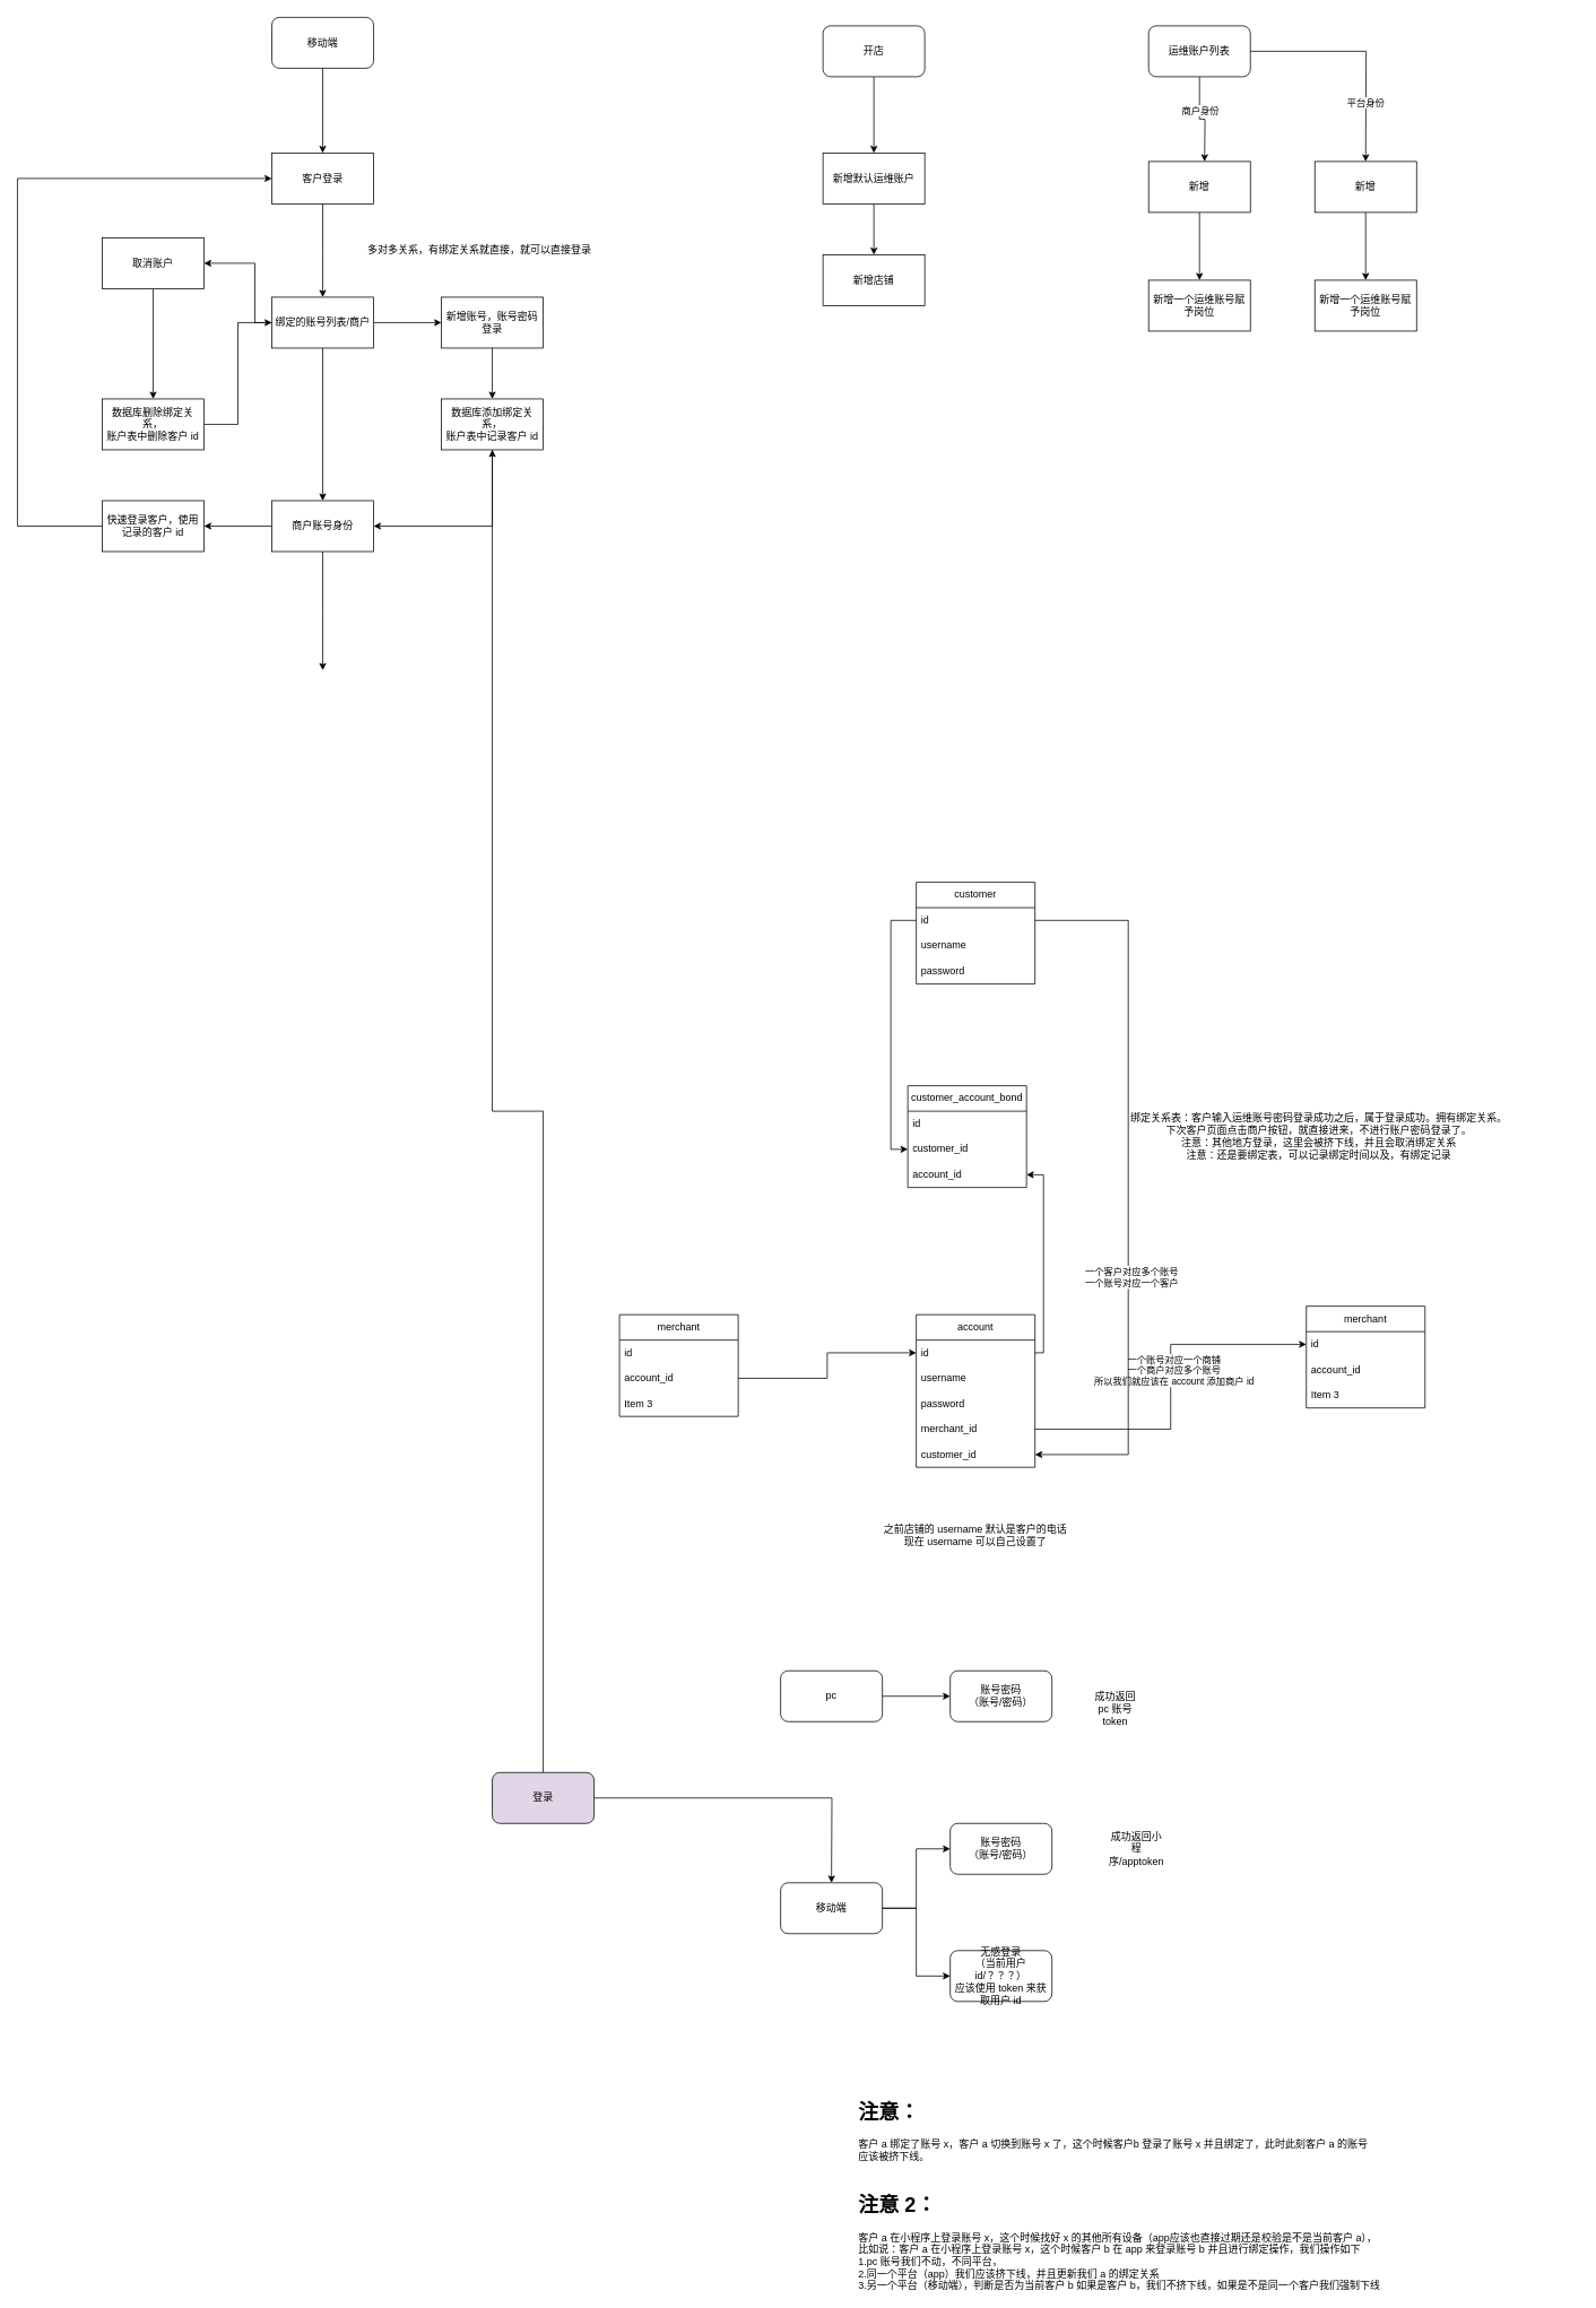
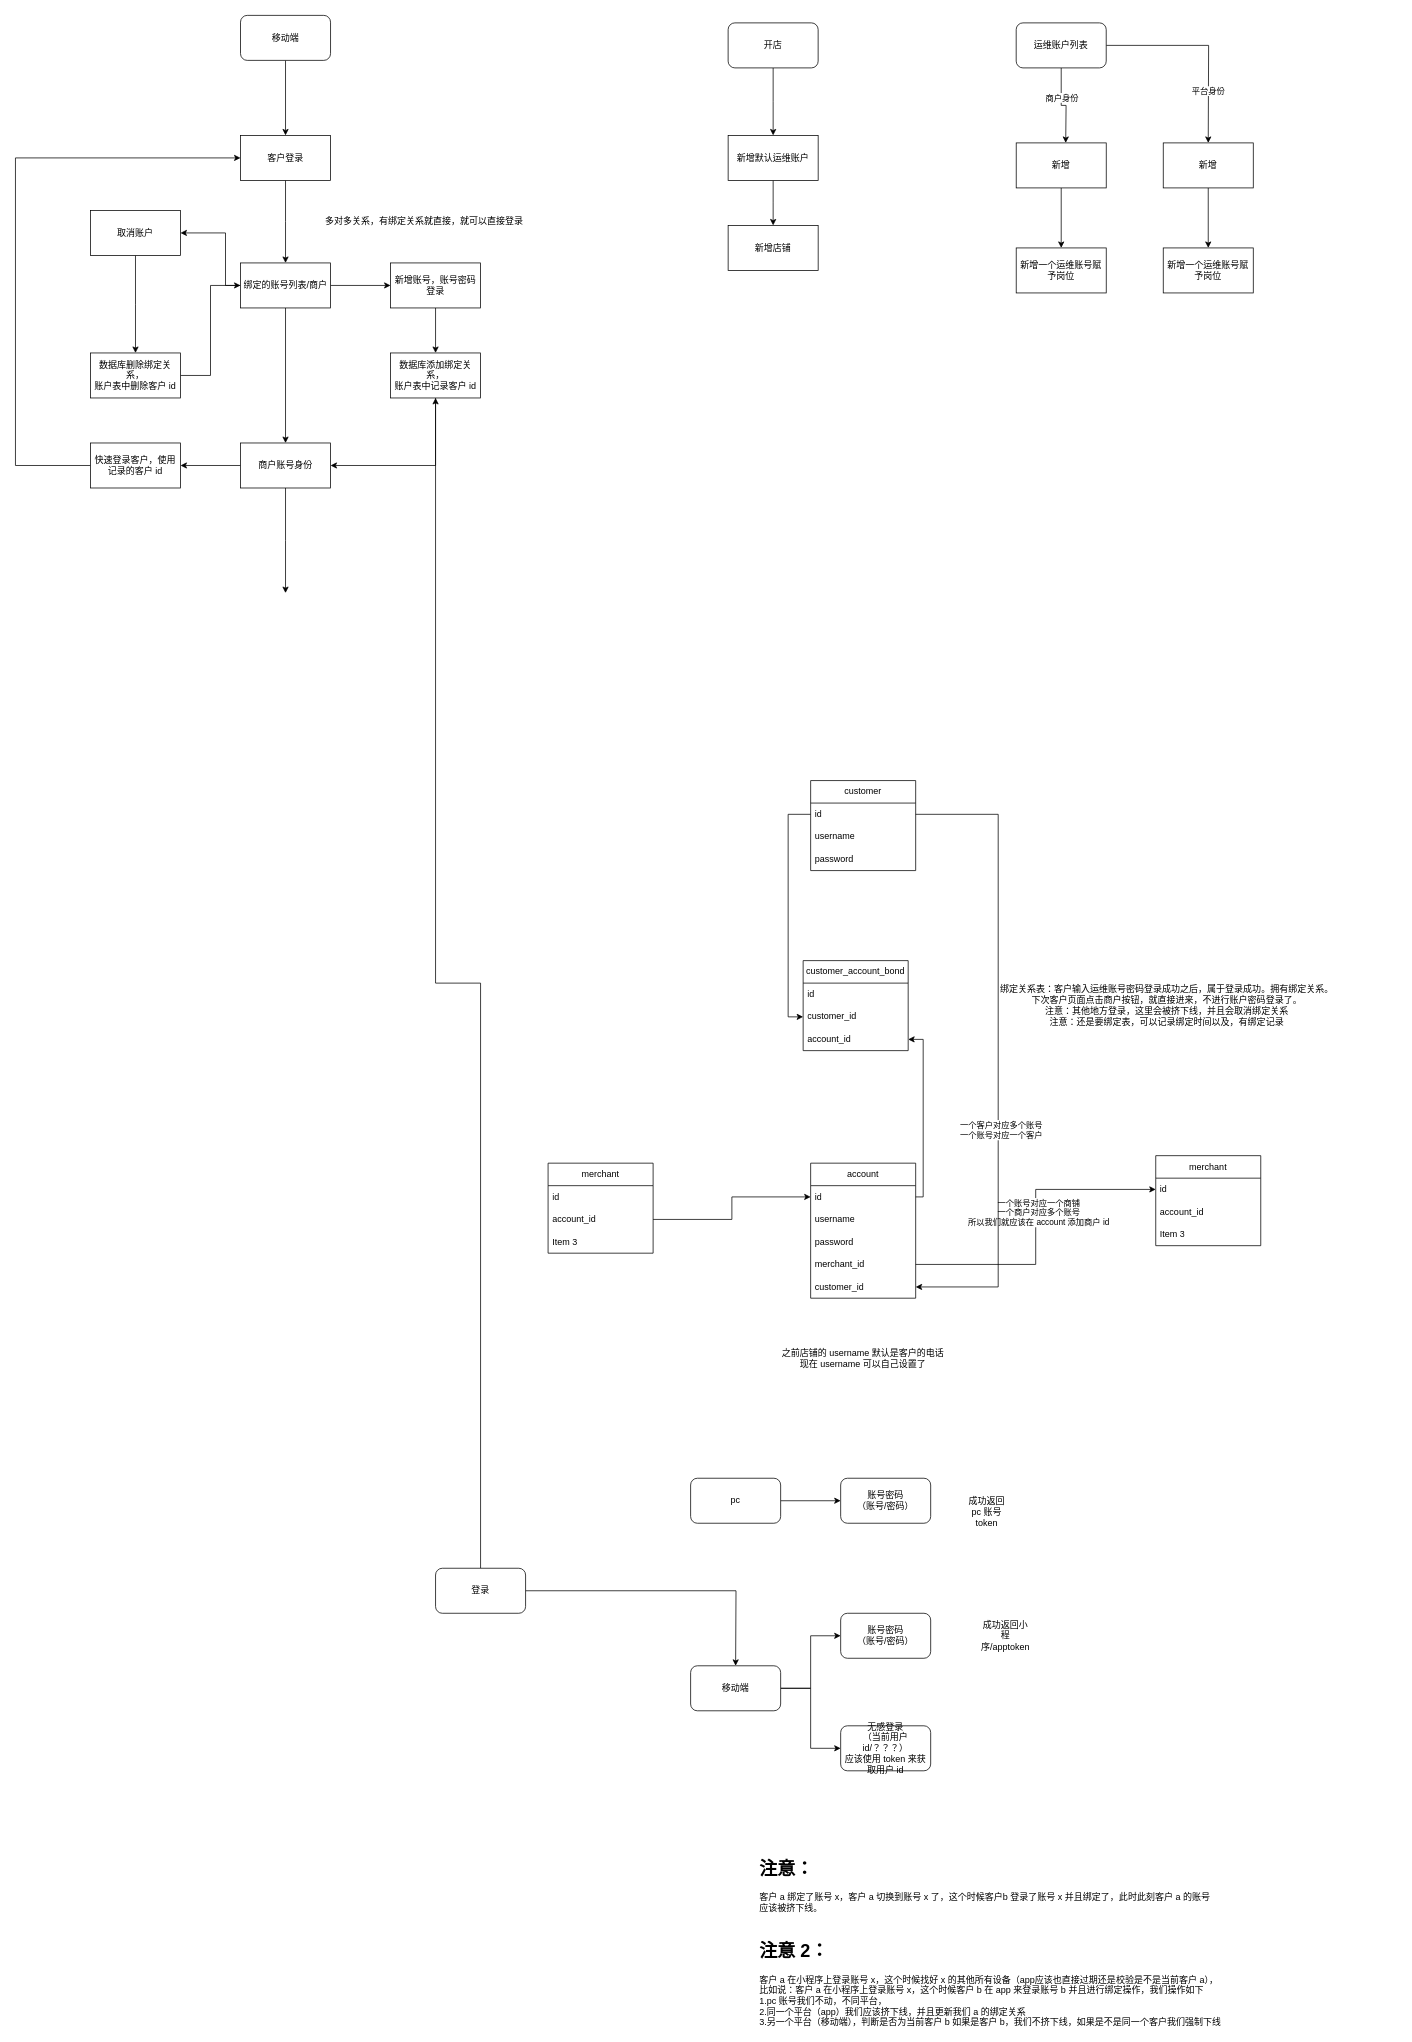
- <mxCell id="73" value="登录" style="rounded=1;whiteSpace=wrap;html=1;fillColor=#e1d5e7;" vertex="1" parent="1"><mxGeometry x="580" y="2090" width="120" height="60" as="geometry" /></mxCell>
+ <mxCell id="73" value="登录" style="rounded=1;whiteSpace=wrap;html=1;" vertex="1" parent="1"><mxGeometry x="580" y="2090" width="120" height="60" as="geometry" /></mxCell>
